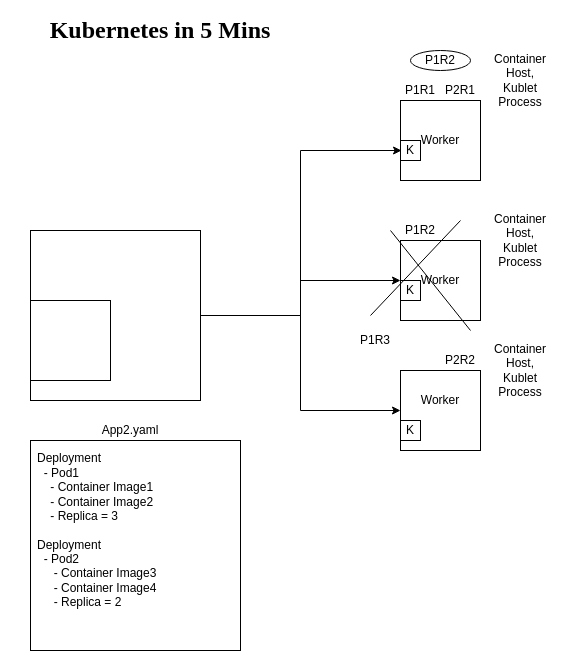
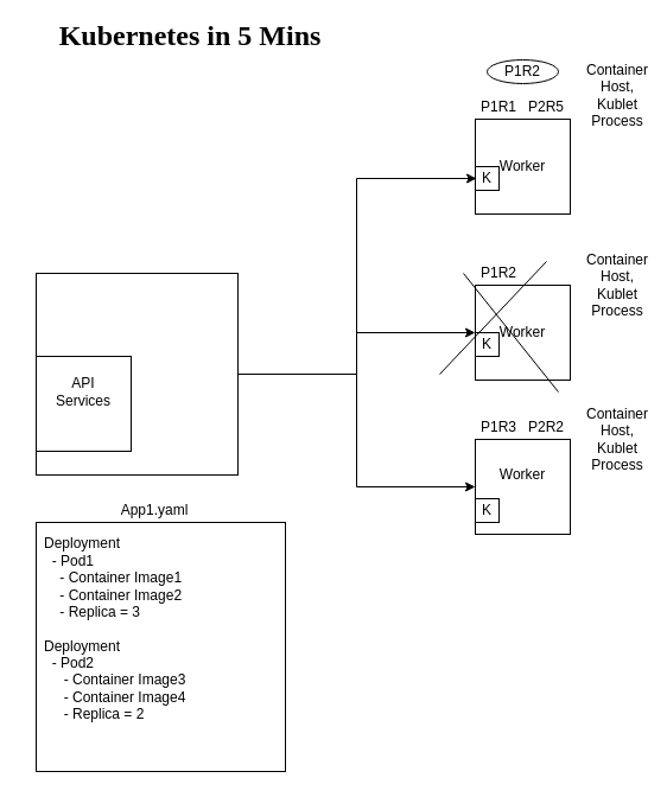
- <mxCell id="31" value="P2R1" style="text;html=1;strokeColor=none;fillColor=none;align=center;verticalAlign=middle;whiteSpace=wrap;rounded=0;" parent="1" vertex="1"><mxGeometry x="440" y="80" width="40" height="20" as="geometry" /></mxCell>
+ <mxCell id="31" value="P2R5" style="text;html=1;strokeColor=none;fillColor=none;align=center;verticalAlign=middle;whiteSpace=wrap;rounded=0;" parent="1" vertex="1"><mxGeometry x="440" y="80" width="40" height="20" as="geometry" /></mxCell>
+ <mxCell id="9" value="API Services" style="text;html=1;strokeColor=none;fillColor=none;align=center;verticalAlign=middle;whiteSpace=wrap;rounded=0;" parent="1" vertex="1"><mxGeometry x="50" y="320" width="40" height="20" as="geometry" /></mxCell>
- <mxCell id="30" value="P1R3" style="text;html=1;strokeColor=none;fillColor=none;align=center;verticalAlign=middle;whiteSpace=wrap;rounded=0;" parent="1" vertex="1"><mxGeometry x="355" y="330" width="40" height="20" as="geometry" /></mxCell>
+ <mxCell id="30" value="P1R3" style="text;html=1;strokeColor=none;fillColor=none;align=center;verticalAlign=middle;whiteSpace=wrap;rounded=0;" parent="1" vertex="1"><mxGeometry x="400" y="350" width="40" height="20" as="geometry" /></mxCell>
- <mxCell id="22" value="App2.yaml&lt;br&gt;" style="text;html=1;strokeColor=none;fillColor=none;align=center;verticalAlign=middle;whiteSpace=wrap;rounded=0;" parent="1" vertex="1"><mxGeometry x="110" y="420" width="40" height="20" as="geometry" /></mxCell>
+ <mxCell id="22" value="App1.yaml&lt;br&gt;" style="text;html=1;strokeColor=none;fillColor=none;align=center;verticalAlign=middle;whiteSpace=wrap;rounded=0;" parent="1" vertex="1"><mxGeometry x="110" y="420" width="40" height="20" as="geometry" /></mxCell>
